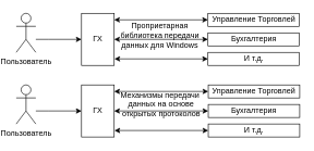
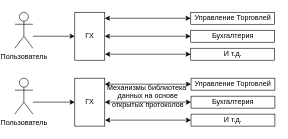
- <mxCell id="20" value="Проприетарная библиотека передачи данных для Windows" style="text;html=1;strokeColor=none;fillColor=none;align=center;verticalAlign=middle;whiteSpace=wrap;rounded=0;" vertex="1" parent="1"><mxGeometry x="175" y="27.5" width="130" height="52.5" as="geometry" /></mxCell>
- <mxCell id="21" value="Механизмы передачи&lt;br&gt;&amp;nbsp;данных на основе&lt;br&gt;&amp;nbsp;открытых протоколов" style="text;html=1;align=center;verticalAlign=middle;resizable=0;points=[];autosize=1;strokeColor=none;fillColor=none;" vertex="1" parent="1"><mxGeometry x="165" y="130" width="150" height="60" as="geometry" /></mxCell>
+ <mxCell id="21" value="Механизмы библиотека&lt;br&gt;&amp;nbsp;данных на основе&lt;br&gt;&amp;nbsp;открытых протоколов" style="text;html=1;align=center;verticalAlign=middle;resizable=0;points=[];autosize=1;strokeColor=none;fillColor=none;" vertex="1" parent="1"><mxGeometry x="165" y="130" width="150" height="60" as="geometry" /></mxCell>
